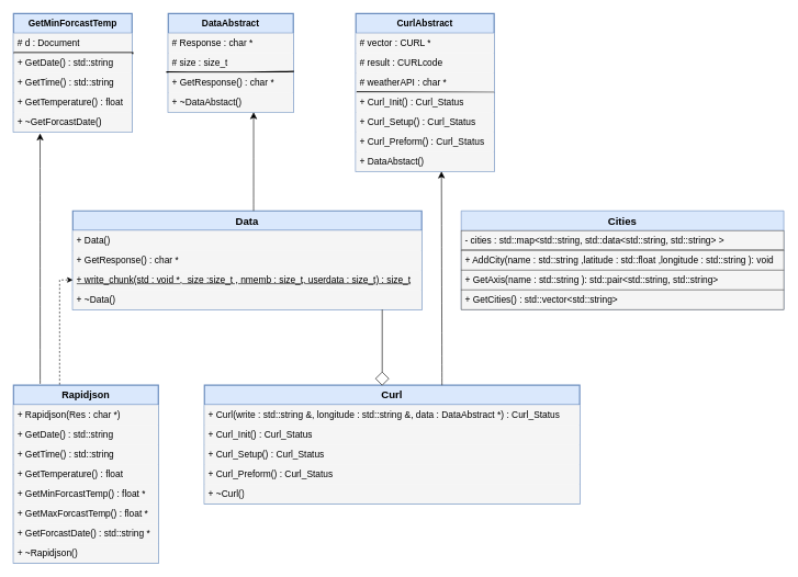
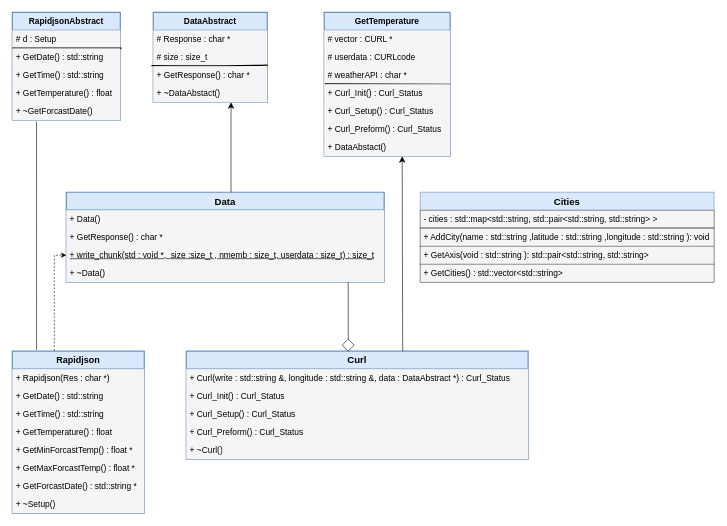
- <mxCell id="31" value="&lt;b&gt;&lt;font style=&quot;font-size: 14px;&quot;&gt;GetMinForcastTemp&lt;/font&gt;&lt;/b&gt;" style="swimlane;fontStyle=0;childLayout=stackLayout;horizontal=1;startSize=30;horizontalStack=0;resizeParent=1;resizeParentMax=0;resizeLast=0;collapsible=1;marginBottom=0;whiteSpace=wrap;html=1;fillColor=#dae8fc;strokeColor=#6c8ebf;strokeWidth=2;" parent="1" vertex="1"><mxGeometry y="20" width="180" height="180" as="geometry" x="20" /></mxCell>
+ <mxCell id="31" value="&lt;b&gt;&lt;font style=&quot;font-size: 14px;&quot;&gt;RapidjsonAbstract&lt;/font&gt;&lt;/b&gt;" style="swimlane;fontStyle=0;childLayout=stackLayout;horizontal=1;startSize=30;horizontalStack=0;resizeParent=1;resizeParentMax=0;resizeLast=0;collapsible=1;marginBottom=0;whiteSpace=wrap;html=1;fillColor=#dae8fc;strokeColor=#6c8ebf;strokeWidth=2;" parent="1" vertex="1"><mxGeometry y="20" width="180" height="180" as="geometry" x="20" /></mxCell>
- <mxCell id="38" value="&lt;b&gt;&lt;font style=&quot;font-size: 14px;&quot;&gt;CurlAbstract&lt;/font&gt;&lt;/b&gt;" style="swimlane;fontStyle=0;childLayout=stackLayout;horizontal=1;startSize=30;horizontalStack=0;resizeParent=1;resizeParentMax=0;resizeLast=0;collapsible=1;marginBottom=0;whiteSpace=wrap;html=1;fillColor=#dae8fc;strokeColor=#6c8ebf;strokeWidth=2;" parent="1" vertex="1"><mxGeometry x="540" y="20" width="210" height="240" as="geometry" /></mxCell>
+ <mxCell id="38" value="&lt;b&gt;&lt;font style=&quot;font-size: 14px;&quot;&gt;GetTemperature&lt;/font&gt;&lt;/b&gt;" style="swimlane;fontStyle=0;childLayout=stackLayout;horizontal=1;startSize=30;horizontalStack=0;resizeParent=1;resizeParentMax=0;resizeLast=0;collapsible=1;marginBottom=0;whiteSpace=wrap;html=1;fillColor=#dae8fc;strokeColor=#6c8ebf;strokeWidth=2;" parent="1" vertex="1"><mxGeometry x="540" y="20" width="210" height="240" as="geometry" /></mxCell>
- <mxCell id="32" value="# d : Document" style="text;strokeColor=none;fillColor=#f5f5f5;align=left;verticalAlign=middle;spacingLeft=4;spacingRight=4;overflow=hidden;points=[[0,0.5],[1,0.5]];portConstraint=eastwest;rotatable=0;whiteSpace=wrap;html=1;fontColor=#000000;fontSize=14;strokeWidth=2;" parent="31" vertex="1"><mxGeometry y="30" width="180" height="30" as="geometry" /></mxCell>
+ <mxCell id="32" value="# d : Setup" style="text;strokeColor=none;fillColor=#f5f5f5;align=left;verticalAlign=middle;spacingLeft=4;spacingRight=4;overflow=hidden;points=[[0,0.5],[1,0.5]];portConstraint=eastwest;rotatable=0;whiteSpace=wrap;html=1;fontColor=#000000;fontSize=14;strokeWidth=2;" parent="31" vertex="1"><mxGeometry y="30" width="180" height="30" as="geometry" /></mxCell>
- <mxCell id="40" value="# result : CURLcode" style="text;strokeColor=none;fillColor=#f5f5f5;align=left;verticalAlign=middle;spacingLeft=4;spacingRight=4;overflow=hidden;points=[[0,0.5],[1,0.5]];portConstraint=eastwest;rotatable=0;whiteSpace=wrap;html=1;fontColor=#000000;fontSize=14;strokeWidth=2;" parent="38" vertex="1"><mxGeometry y="60" width="210" height="30" as="geometry" /></mxCell>
+ <mxCell id="40" value="# userdata : CURLcode" style="text;strokeColor=none;fillColor=#f5f5f5;align=left;verticalAlign=middle;spacingLeft=4;spacingRight=4;overflow=hidden;points=[[0,0.5],[1,0.5]];portConstraint=eastwest;rotatable=0;whiteSpace=wrap;html=1;fontColor=#000000;fontSize=14;strokeWidth=2;" parent="38" vertex="1"><mxGeometry y="60" width="210" height="30" as="geometry" /></mxCell>
- <mxCell id="49" value="" style="endArrow=classic;html=1;rounded=0;fontSize=12;startSize=8;endSize=8;curved=1;entryX=0.224;entryY=1.076;entryDx=0;entryDy=0;entryPerimeter=0;exitX=0.184;exitY=-0.008;exitDx=0;exitDy=0;exitPerimeter=0;" parent="1" source="2" edge="1" target="37"><mxGeometry width="50" height="50" relative="1" as="geometry"><mxPoint x="60" y="580" as="sourcePoint" /><mxPoint x="100" y="200" as="targetPoint" /></mxGeometry></mxCell>
+ <mxCell id="49" value="" style="endArrow=none;html=1;rounded=0;fontSize=12;startSize=8;endSize=8;curved=1;entryX=0.224;entryY=1.076;entryDx=0;entryDy=0;entryPerimeter=0;exitX=0.184;exitY=-0.008;exitDx=0;exitDy=0;exitPerimeter=0;" parent="1" source="2" edge="1" target="37"><mxGeometry width="50" height="50" relative="1" as="geometry"><mxPoint x="60" y="580" as="sourcePoint" /><mxPoint x="100" y="200" as="targetPoint" /></mxGeometry></mxCell>
- <mxCell id="51" value="- cities : std::map&amp;lt;std::string, std::data&amp;lt;std::string, std::string&amp;gt; &amp;gt;&amp;nbsp;" style="text;strokeColor=#666666;fillColor=#f5f5f5;align=left;verticalAlign=middle;spacingLeft=4;spacingRight=4;overflow=hidden;points=[[0,0.5],[1,0.5]];portConstraint=eastwest;rotatable=0;whiteSpace=wrap;html=1;fontSize=14;fontColor=#000000;" vertex="1" parent="50"><mxGeometry y="30" width="490" height="30" as="geometry" /></mxCell>
+ <mxCell id="51" value="- cities : std::map&amp;lt;std::string, std::pair&amp;lt;std::string, std::string&amp;gt; &amp;gt;&amp;nbsp;" style="text;strokeColor=#666666;fillColor=#f5f5f5;align=left;verticalAlign=middle;spacingLeft=4;spacingRight=4;overflow=hidden;points=[[0,0.5],[1,0.5]];portConstraint=eastwest;rotatable=0;whiteSpace=wrap;html=1;fontSize=14;fontColor=#000000;" vertex="1" parent="50"><mxGeometry y="30" width="490" height="30" as="geometry" /></mxCell>
- <mxCell id="53" value="+ AddCity(name : std::string&amp;nbsp;,latitude : std::float&amp;nbsp;,longitude : std::string&amp;nbsp;): void" style="text;strokeColor=#666666;fillColor=#f5f5f5;align=left;verticalAlign=middle;spacingLeft=4;spacingRight=4;overflow=hidden;points=[[0,0.5],[1,0.5]];portConstraint=eastwest;rotatable=0;whiteSpace=wrap;html=1;fontSize=14;fontColor=#000000;" vertex="1" parent="50"><mxGeometry y="60" width="490" height="30" as="geometry" /></mxCell>
+ <mxCell id="53" value="+ AddCity(name : std::string&amp;nbsp;,latitude : std::string&amp;nbsp;,longitude : std::string&amp;nbsp;): void" style="text;strokeColor=#666666;fillColor=#f5f5f5;align=left;verticalAlign=middle;spacingLeft=4;spacingRight=4;overflow=hidden;points=[[0,0.5],[1,0.5]];portConstraint=eastwest;rotatable=0;whiteSpace=wrap;html=1;fontSize=14;fontColor=#000000;" vertex="1" parent="50"><mxGeometry y="60" width="490" height="30" as="geometry" /></mxCell>
- <mxCell id="54" value="+ GetAxis(name : std::string&amp;nbsp;): std::pair&amp;lt;std::string, std::string&amp;gt;&amp;nbsp;" style="text;strokeColor=#666666;fillColor=#f5f5f5;align=left;verticalAlign=middle;spacingLeft=4;spacingRight=4;overflow=hidden;points=[[0,0.5],[1,0.5]];portConstraint=eastwest;rotatable=0;whiteSpace=wrap;html=1;fontSize=14;fontColor=#000000;" vertex="1" parent="50"><mxGeometry y="90" width="490" height="30" as="geometry" /></mxCell>
+ <mxCell id="54" value="+ GetAxis(void : std::string&amp;nbsp;): std::pair&amp;lt;std::string, std::string&amp;gt;&amp;nbsp;" style="text;strokeColor=#666666;fillColor=#f5f5f5;align=left;verticalAlign=middle;spacingLeft=4;spacingRight=4;overflow=hidden;points=[[0,0.5],[1,0.5]];portConstraint=eastwest;rotatable=0;whiteSpace=wrap;html=1;fontSize=14;fontColor=#000000;" vertex="1" parent="50"><mxGeometry y="90" width="490" height="30" as="geometry" /></mxCell>
- <mxCell id="10" value="+ ~Rapidjson()" style="text;strokeColor=none;fillColor=#f5f5f5;align=left;verticalAlign=middle;spacingLeft=4;spacingRight=4;overflow=hidden;points=[[0,0.5],[1,0.5]];portConstraint=eastwest;rotatable=0;whiteSpace=wrap;html=1;fontColor=#000000;fontSize=14;strokeWidth=2;" parent="2" vertex="1"><mxGeometry y="240" width="220" height="30" as="geometry" /></mxCell>
+ <mxCell id="10" value="+ ~Setup()" style="text;strokeColor=none;fillColor=#f5f5f5;align=left;verticalAlign=middle;spacingLeft=4;spacingRight=4;overflow=hidden;points=[[0,0.5],[1,0.5]];portConstraint=eastwest;rotatable=0;whiteSpace=wrap;html=1;fontColor=#000000;fontSize=14;strokeWidth=2;" parent="2" vertex="1"><mxGeometry y="240" width="220" height="30" as="geometry" /></mxCell>
